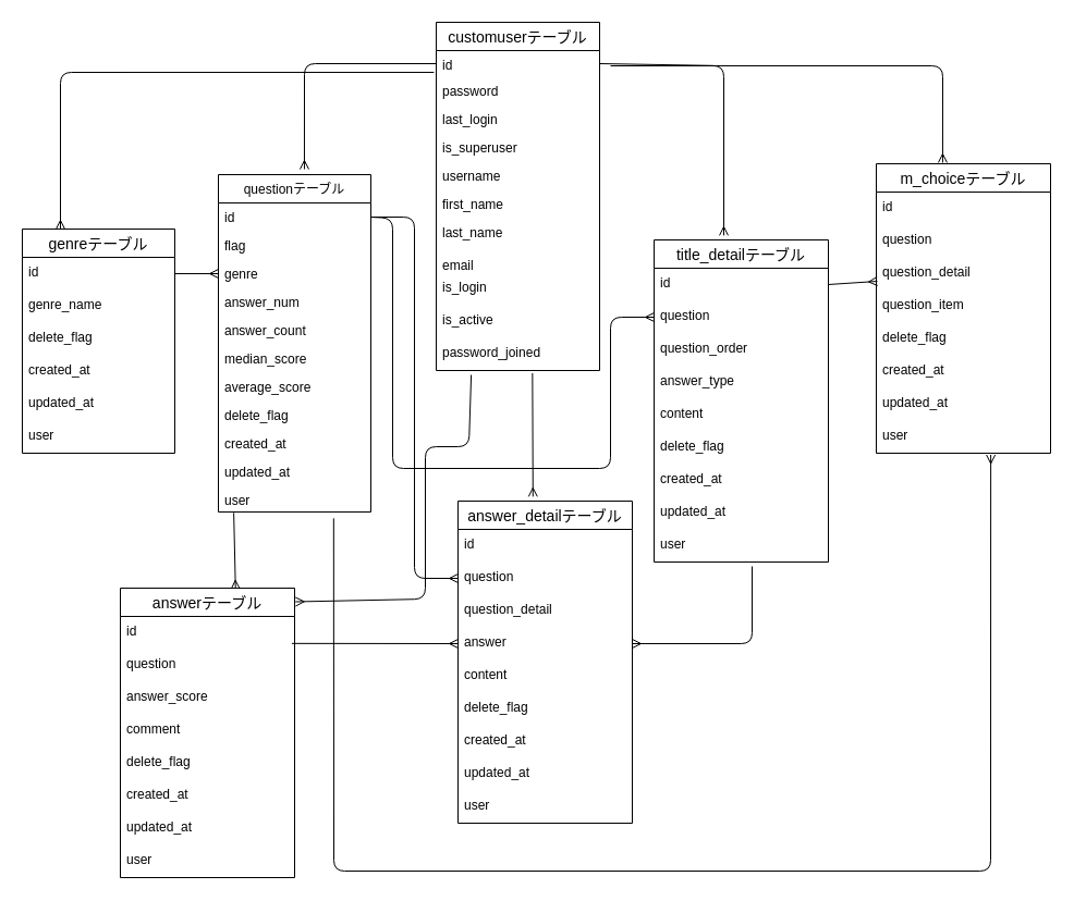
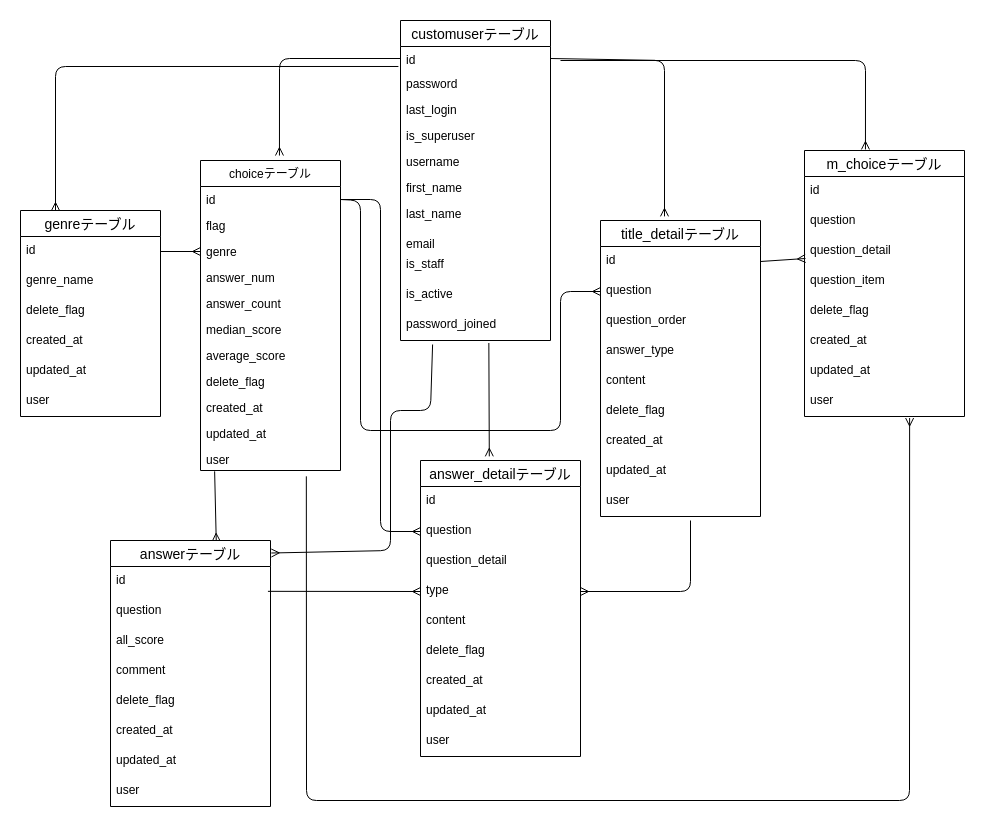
- <mxCell id="36" value="questionテーブル" style="swimlane;fontStyle=0;childLayout=stackLayout;horizontal=1;startSize=26;fillColor=none;horizontalStack=0;resizeParent=1;resizeParentMax=0;resizeLast=0;collapsible=1;marginBottom=0;" parent="1" vertex="1"><mxGeometry x="200" y="160" width="140" height="310" as="geometry" /></mxCell>
+ <mxCell id="36" value="choiceテーブル" style="swimlane;fontStyle=0;childLayout=stackLayout;horizontal=1;startSize=26;fillColor=none;horizontalStack=0;resizeParent=1;resizeParentMax=0;resizeLast=0;collapsible=1;marginBottom=0;" parent="1" vertex="1"><mxGeometry x="200" y="160" width="140" height="310" as="geometry" /></mxCell>
- <mxCell id="13" value="is_login" style="text;strokeColor=none;fillColor=none;spacingLeft=4;spacingRight=4;overflow=hidden;rotatable=0;points=[[0,0.5],[1,0.5]];portConstraint=eastwest;fontSize=12;shadow=0;" vertex="1" parent="4"><mxGeometry y="230" width="150" height="30" as="geometry" /></mxCell>
+ <mxCell id="13" value="is_staff" style="text;strokeColor=none;fillColor=none;spacingLeft=4;spacingRight=4;overflow=hidden;rotatable=0;points=[[0,0.5],[1,0.5]];portConstraint=eastwest;fontSize=12;shadow=0;" vertex="1" parent="4"><mxGeometry y="230" width="150" height="30" as="geometry" /></mxCell>
- <mxCell id="61" value="answer" style="text;strokeColor=none;fillColor=none;spacingLeft=4;spacingRight=4;overflow=hidden;rotatable=0;points=[[0,0.5],[1,0.5]];portConstraint=eastwest;fontSize=12;" vertex="1" parent="57"><mxGeometry y="116" width="160" height="30" as="geometry" /></mxCell>
+ <mxCell id="61" value="type" style="text;strokeColor=none;fillColor=none;spacingLeft=4;spacingRight=4;overflow=hidden;rotatable=0;points=[[0,0.5],[1,0.5]];portConstraint=eastwest;fontSize=12;" vertex="1" parent="57"><mxGeometry y="116" width="160" height="30" as="geometry" /></mxCell>
- <mxCell id="70" value="answer_score" style="text;strokeColor=none;fillColor=none;spacingLeft=4;spacingRight=4;overflow=hidden;rotatable=0;points=[[0,0.5],[1,0.5]];portConstraint=eastwest;fontSize=12;" vertex="1" parent="67"><mxGeometry y="86" width="160" height="30" as="geometry" /></mxCell>
+ <mxCell id="70" value="all_score" style="text;strokeColor=none;fillColor=none;spacingLeft=4;spacingRight=4;overflow=hidden;rotatable=0;points=[[0,0.5],[1,0.5]];portConstraint=eastwest;fontSize=12;" vertex="1" parent="67"><mxGeometry y="86" width="160" height="30" as="geometry" /></mxCell>
